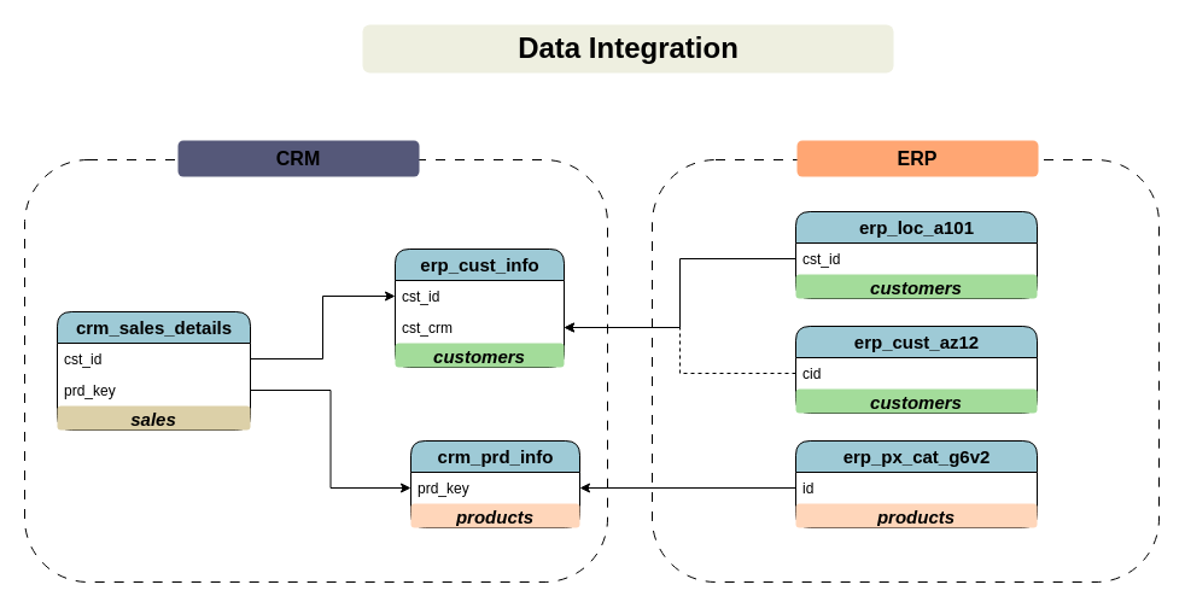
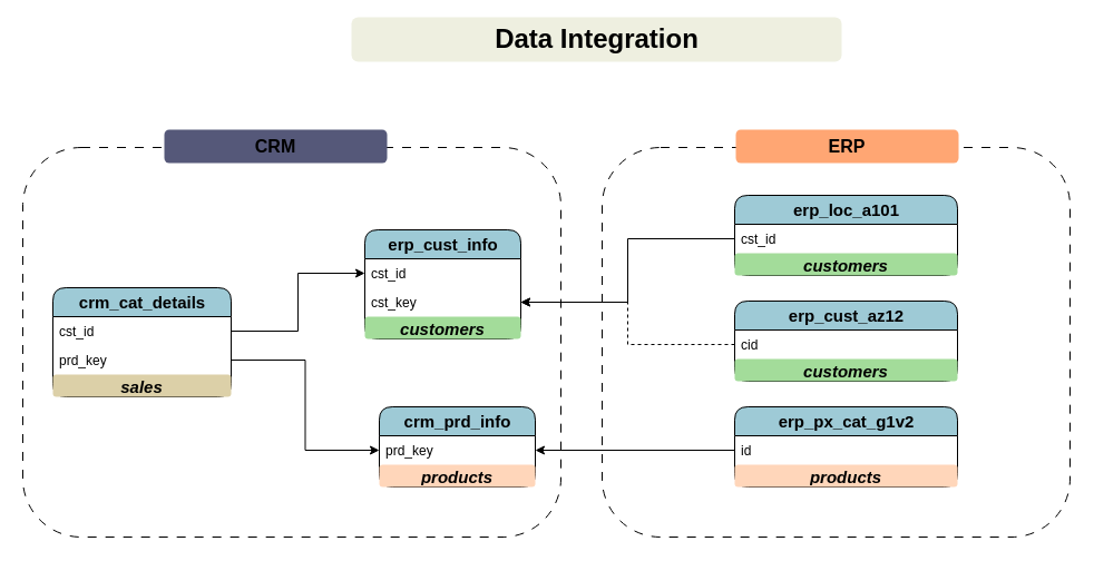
- <mxCell id="27" value="&lt;font style=&quot;color: rgb(0, 0, 0);&quot;&gt;Data Integration&lt;/font&gt;" style="text;strokeColor=none;fillColor=#EEEFE0;html=1;fontSize=24;fontStyle=1;verticalAlign=middle;align=center;rounded=1;" parent="1" vertex="1"><mxGeometry x="300" y="20" width="440" height="40" as="geometry" /></mxCell>
+ <mxCell id="27" value="&lt;font style=&quot;color: rgb(0, 0, 0);&quot;&gt;Data Integration&lt;/font&gt;" style="text;strokeColor=none;fillColor=#EEEFE0;html=1;fontSize=24;fontStyle=1;verticalAlign=middle;align=center;rounded=1;" parent="1" vertex="1"><mxGeometry x="315" y="15" width="440" height="40" as="geometry" /></mxCell>
- <mxCell id="5" value="&lt;font style=&quot;font-size: 15px;&quot;&gt;&lt;b&gt;crm_sales_details&lt;/b&gt;&lt;/font&gt;" style="swimlane;fontStyle=0;childLayout=stackLayout;horizontal=1;startSize=26;fillColor=#9ECAD6;horizontalStack=0;resizeParent=1;resizeParentMax=0;resizeLast=0;collapsible=1;marginBottom=0;html=1;rounded=1;strokeColor=default;align=center;verticalAlign=middle;fontFamily=Helvetica;fontSize=12;fontColor=default;swimlaneLine=1;shadow=0;" parent="1" vertex="1"><mxGeometry x="47" y="258" width="160" height="98" as="geometry" /></mxCell>
+ <mxCell id="5" value="&lt;font style=&quot;font-size: 15px;&quot;&gt;&lt;b&gt;crm_cat_details&lt;/b&gt;&lt;/font&gt;" style="swimlane;fontStyle=0;childLayout=stackLayout;horizontal=1;startSize=26;fillColor=#9ECAD6;horizontalStack=0;resizeParent=1;resizeParentMax=0;resizeLast=0;collapsible=1;marginBottom=0;html=1;rounded=1;strokeColor=default;align=center;verticalAlign=middle;fontFamily=Helvetica;fontSize=12;fontColor=default;swimlaneLine=1;shadow=0;" parent="1" vertex="1"><mxGeometry x="47" y="258" width="160" height="98" as="geometry" /></mxCell>
- <mxCell id="11" value="cst_crm" style="text;strokeColor=none;fillColor=none;align=left;verticalAlign=top;spacingLeft=4;spacingRight=4;overflow=hidden;rotatable=0;points=[[0,0.5],[1,0.5]];portConstraint=eastwest;whiteSpace=wrap;html=1;fontFamily=Helvetica;fontSize=12;fontColor=default;fontStyle=0;horizontal=1;" parent="9" vertex="1"><mxGeometry y="52" width="140" height="26" as="geometry" /></mxCell>
+ <mxCell id="11" value="cst_key" style="text;strokeColor=none;fillColor=none;align=left;verticalAlign=top;spacingLeft=4;spacingRight=4;overflow=hidden;rotatable=0;points=[[0,0.5],[1,0.5]];portConstraint=eastwest;whiteSpace=wrap;html=1;fontFamily=Helvetica;fontSize=12;fontColor=default;fontStyle=0;horizontal=1;" parent="9" vertex="1"><mxGeometry y="52" width="140" height="26" as="geometry" /></mxCell>
- <mxCell id="16" value="&lt;font style=&quot;font-size: 15px; color: rgb(0, 0, 0);&quot;&gt;&lt;b&gt;erp_px_cat_g6v2&lt;/b&gt;&lt;/font&gt;" style="swimlane;fontStyle=0;childLayout=stackLayout;horizontal=1;startSize=26;fillColor=#9ECAD6;horizontalStack=0;resizeParent=1;resizeParentMax=0;resizeLast=0;collapsible=1;marginBottom=0;html=1;rounded=1;" parent="1" vertex="1"><mxGeometry x="659" y="365" width="200" height="72" as="geometry" /></mxCell>
+ <mxCell id="16" value="&lt;font style=&quot;font-size: 15px; color: rgb(0, 0, 0);&quot;&gt;&lt;b&gt;erp_px_cat_g1v2&lt;/b&gt;&lt;/font&gt;" style="swimlane;fontStyle=0;childLayout=stackLayout;horizontal=1;startSize=26;fillColor=#9ECAD6;horizontalStack=0;resizeParent=1;resizeParentMax=0;resizeLast=0;collapsible=1;marginBottom=0;html=1;rounded=1;" parent="1" vertex="1"><mxGeometry x="659" y="365" width="200" height="72" as="geometry" /></mxCell>
